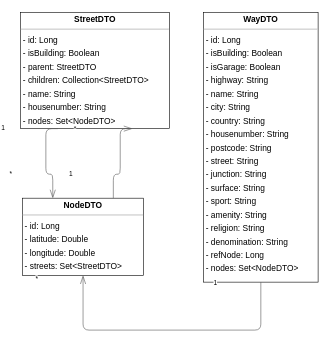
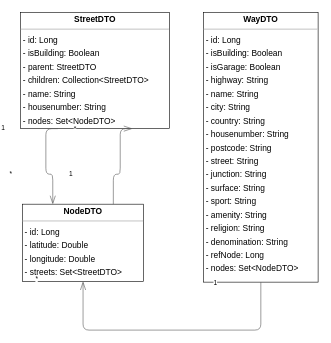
- <mxCell id="2" value="&lt;p style=&quot;margin:0px;margin-top:4px;text-align:center;&quot;&gt;&lt;b&gt;NodeDTO&lt;/b&gt;&lt;/p&gt;&lt;hr size=&quot;1&quot;&gt;&lt;p style=&quot;margin:0 0 0 4px;line-height:1.6;&quot;&gt;- id: Long&lt;br&gt;&lt;/p&gt;&lt;p style=&quot;margin:0 0 0 4px;line-height:1.6;&quot;&gt;- latitude: Double&lt;br&gt;- longitude: Double&lt;br&gt;- streets: Set&amp;lt;StreetDTO&amp;gt;&lt;br&gt;&lt;/p&gt;" style="verticalAlign=top;align=left;overflow=fill;fontSize=14;fontFamily=Helvetica;html=1;rounded=0;shadow=0;comic=0;labelBackgroundColor=none;strokeWidth=1;" parent="1" vertex="1"><mxGeometry x="23" y="330" width="202" height="129" as="geometry" /></mxCell>
+ <mxCell id="2" value="&lt;p style=&quot;margin:0px;margin-top:4px;text-align:center;&quot;&gt;&lt;b&gt;NodeDTO&lt;/b&gt;&lt;/p&gt;&lt;hr size=&quot;1&quot;&gt;&lt;p style=&quot;margin:0 0 0 4px;line-height:1.6;&quot;&gt;- id: Long&lt;br&gt;&lt;/p&gt;&lt;p style=&quot;margin:0 0 0 4px;line-height:1.6;&quot;&gt;- latitude: Double&lt;br&gt;- longitude: Double&lt;br&gt;- streets: Set&amp;lt;StreetDTO&amp;gt;&lt;br&gt;&lt;/p&gt;" style="verticalAlign=top;align=left;overflow=fill;fontSize=14;fontFamily=Helvetica;html=1;rounded=0;shadow=0;comic=0;labelBackgroundColor=none;strokeWidth=1;" parent="1" vertex="1"><mxGeometry x="23" y="340" width="202" height="129" as="geometry" /></mxCell>
